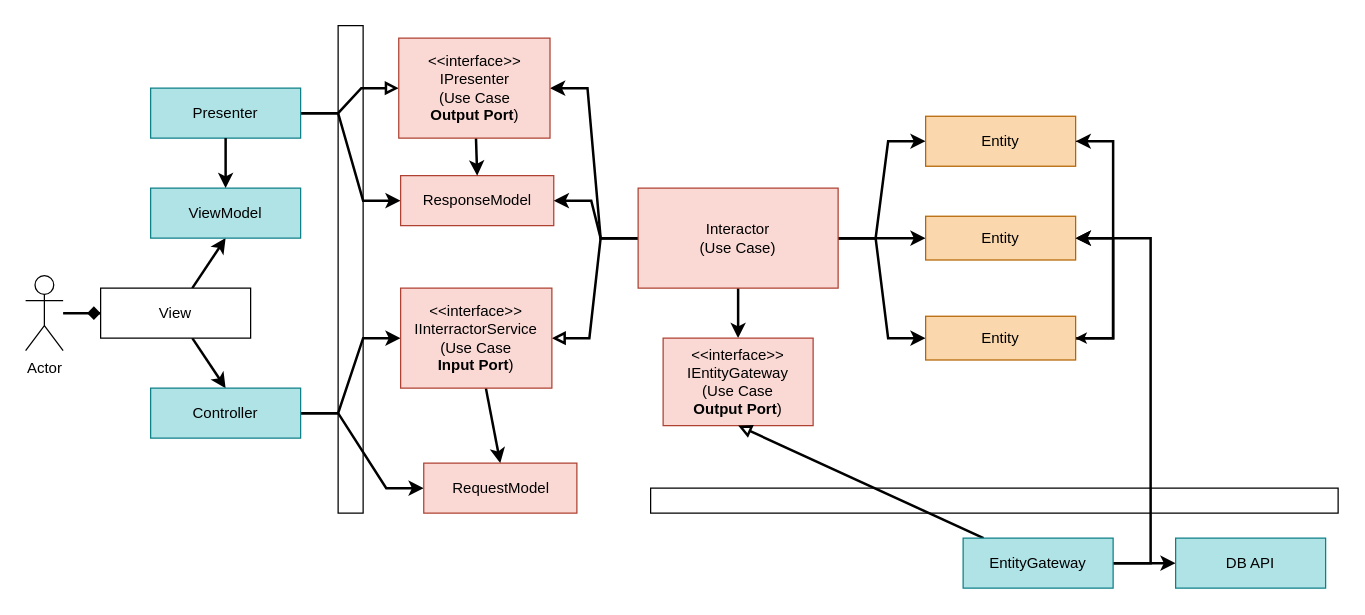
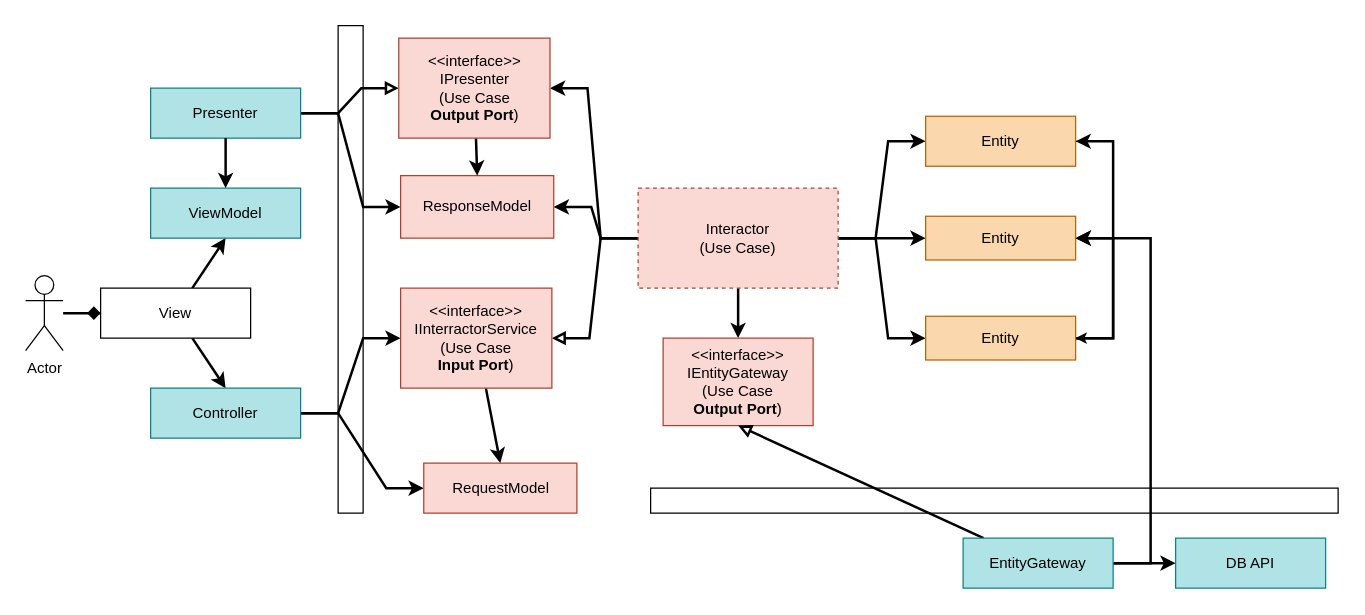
- <mxCell id="15" value="ResponseModel" style="rounded=0;whiteSpace=wrap;html=1;fillColor=#fad9d5;strokeColor=#ae4132;" vertex="1" parent="1"><mxGeometry x="320" y="140" width="122.5" height="40" as="geometry" /></mxCell>
+ <mxCell id="15" value="ResponseModel" style="rounded=0;whiteSpace=wrap;html=1;fillColor=#fad9d5;strokeColor=#ae4132;" vertex="1" parent="1"><mxGeometry x="320" y="140" width="122.5" height="50" as="geometry" /></mxCell>
- <mxCell id="23" value="Interactor&lt;br&gt;(Use Case)" style="rounded=0;whiteSpace=wrap;html=1;fillColor=#fad9d5;strokeColor=#ae4132;" vertex="1" parent="1"><mxGeometry x="510" y="150" width="160" height="80" as="geometry" /></mxCell>
+ <mxCell id="23" value="Interactor&lt;br&gt;(Use Case)" style="rounded=0;whiteSpace=wrap;html=1;fillColor=#fad9d5;strokeColor=#ae4132;dashed=1;" vertex="1" parent="1"><mxGeometry x="510" y="150" width="160" height="80" as="geometry" /></mxCell>
